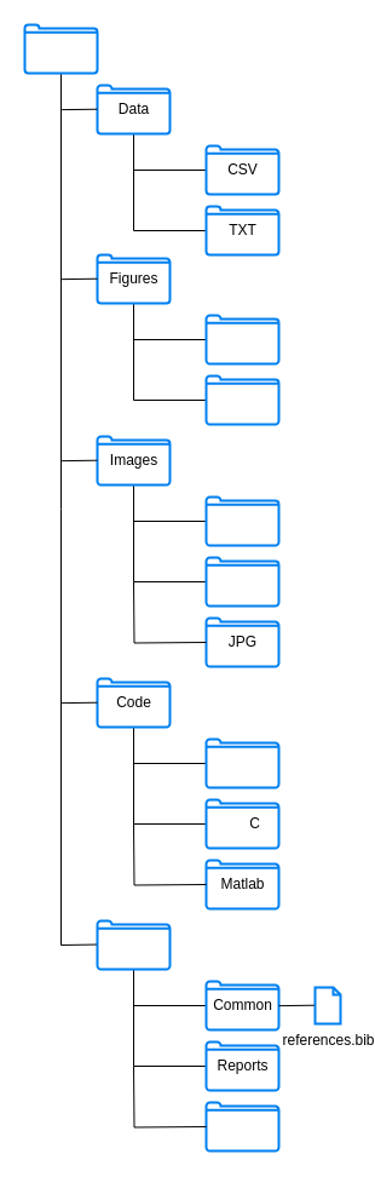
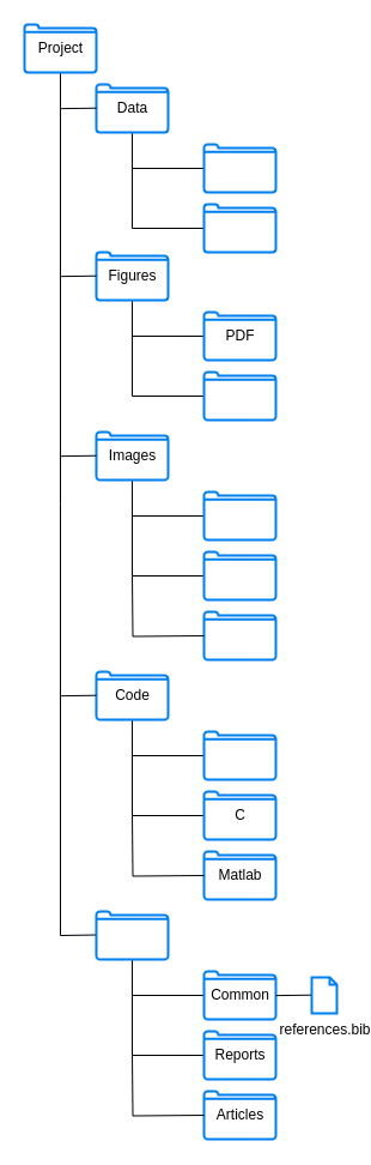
+ <mxCell id="4" value="Project" style="text;html=1;resizable=0;autosize=1;align=center;verticalAlign=middle;points=[];fillColor=none;strokeColor=none;rounded=0;" vertex="1" parent="3"><mxGeometry x="5" y="10" width="50" height="20" as="geometry" /></mxCell>
- <mxCell id="12" value="CSV" style="text;html=1;resizable=0;autosize=1;align=center;verticalAlign=middle;points=[];fillColor=none;strokeColor=none;rounded=0;" vertex="1" parent="11"><mxGeometry x="10" y="10" width="40" height="20" as="geometry" /></mxCell>
- <mxCell id="10" value="TXT&lt;br&gt;" style="text;html=1;resizable=0;autosize=1;align=center;verticalAlign=middle;points=[];fillColor=none;strokeColor=none;rounded=0;" vertex="1" parent="9"><mxGeometry x="10" y="10" width="40" height="20" as="geometry" /></mxCell>
+ <mxCell id="19" value="PDF" style="text;html=1;resizable=0;autosize=1;align=center;verticalAlign=middle;points=[];fillColor=none;strokeColor=none;rounded=0;" vertex="1" parent="18"><mxGeometry x="10" y="10" width="40" height="20" as="geometry" /></mxCell>
- <mxCell id="28" value="JPG" style="text;html=1;resizable=0;autosize=1;align=center;verticalAlign=middle;points=[];fillColor=none;strokeColor=none;rounded=0;" vertex="1" parent="26"><mxGeometry x="10" y="10" width="40" height="20" as="geometry" /></mxCell>
- <mxCell id="34" value="C" style="text;html=1;resizable=0;autosize=1;align=center;verticalAlign=middle;points=[];fillColor=none;strokeColor=none;rounded=0;" vertex="1" parent="33"><mxGeometry x="30" y="10" width="20" height="20" as="geometry" /></mxCell>
+ <mxCell id="34" value="C" style="text;html=1;resizable=0;autosize=1;align=center;verticalAlign=middle;points=[];fillColor=none;strokeColor=none;rounded=0;" vertex="1" parent="33"><mxGeometry x="20" y="10" width="20" height="20" as="geometry" /></mxCell>
+ <mxCell id="48" value="Articles" style="text;html=1;resizable=0;autosize=1;align=center;verticalAlign=middle;points=[];fillColor=none;strokeColor=none;rounded=0;" vertex="1" parent="46"><mxGeometry x="5" y="10" width="50" height="20" as="geometry" /></mxCell>
